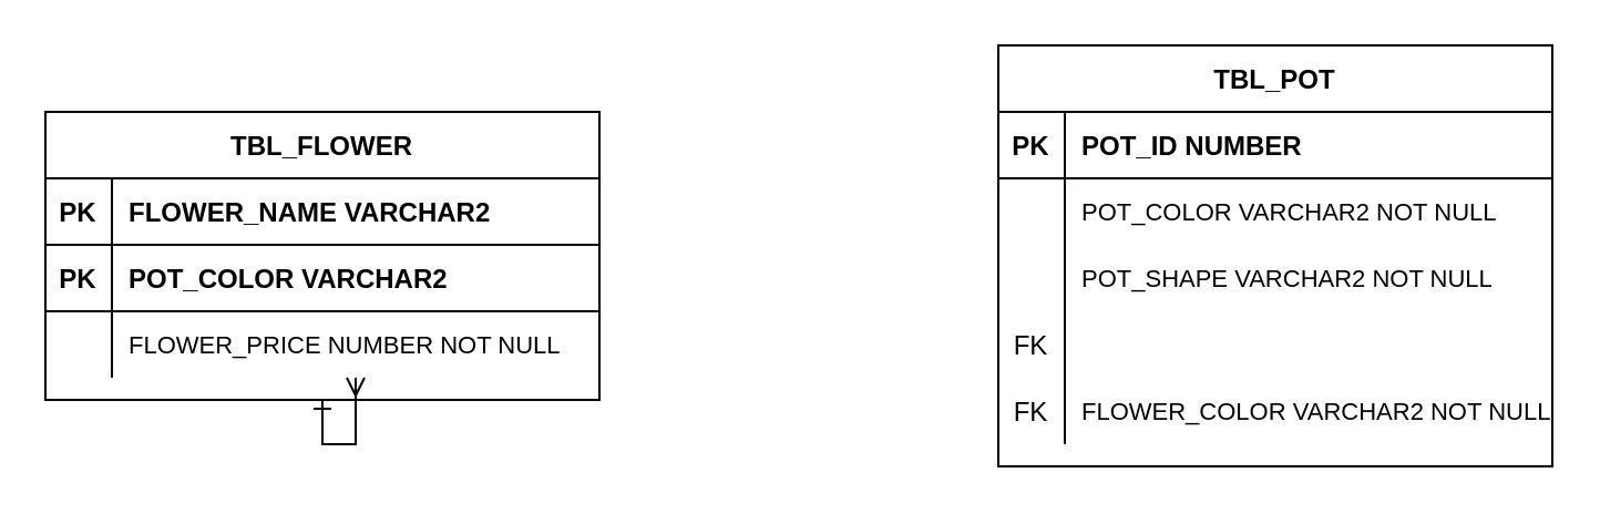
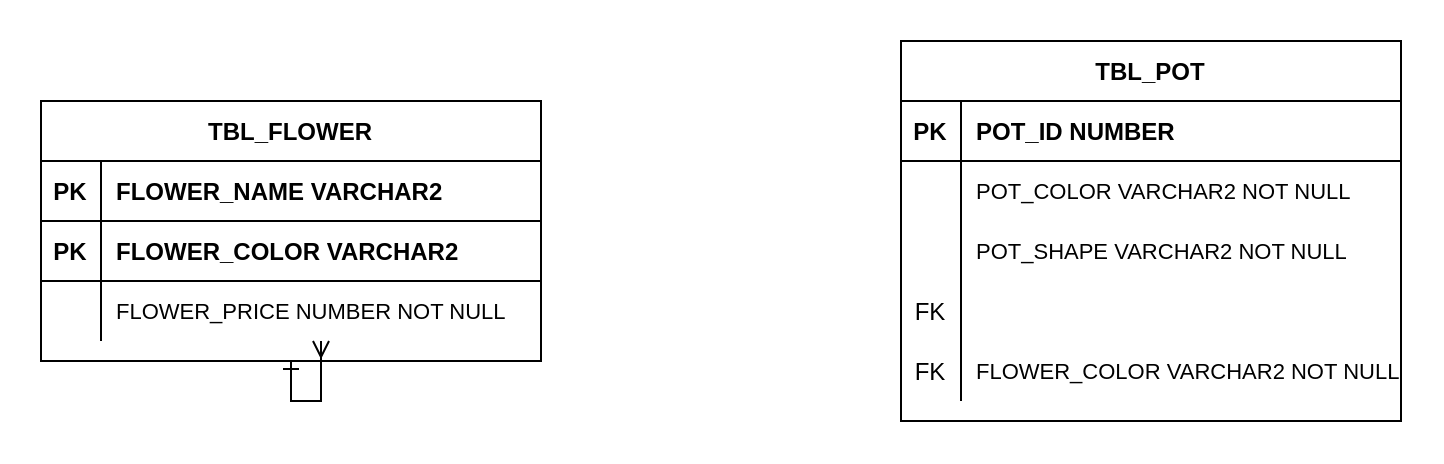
- <mxCell id="9" value="POT_COLOR VARCHAR2" style="shape=partialRectangle;overflow=hidden;connectable=0;fillColor=none;top=0;left=0;bottom=0;right=0;align=left;spacingLeft=6;fontStyle=1;" vertex="1" parent="7"><mxGeometry x="30" width="220" height="30" as="geometry"><mxRectangle width="220" height="30" as="alternateBounds" /></mxGeometry></mxCell>
+ <mxCell id="9" value="FLOWER_COLOR VARCHAR2" style="shape=partialRectangle;overflow=hidden;connectable=0;fillColor=none;top=0;left=0;bottom=0;right=0;align=left;spacingLeft=6;fontStyle=1;" vertex="1" parent="7"><mxGeometry x="30" width="220" height="30" as="geometry"><mxRectangle width="220" height="30" as="alternateBounds" /></mxGeometry></mxCell>
